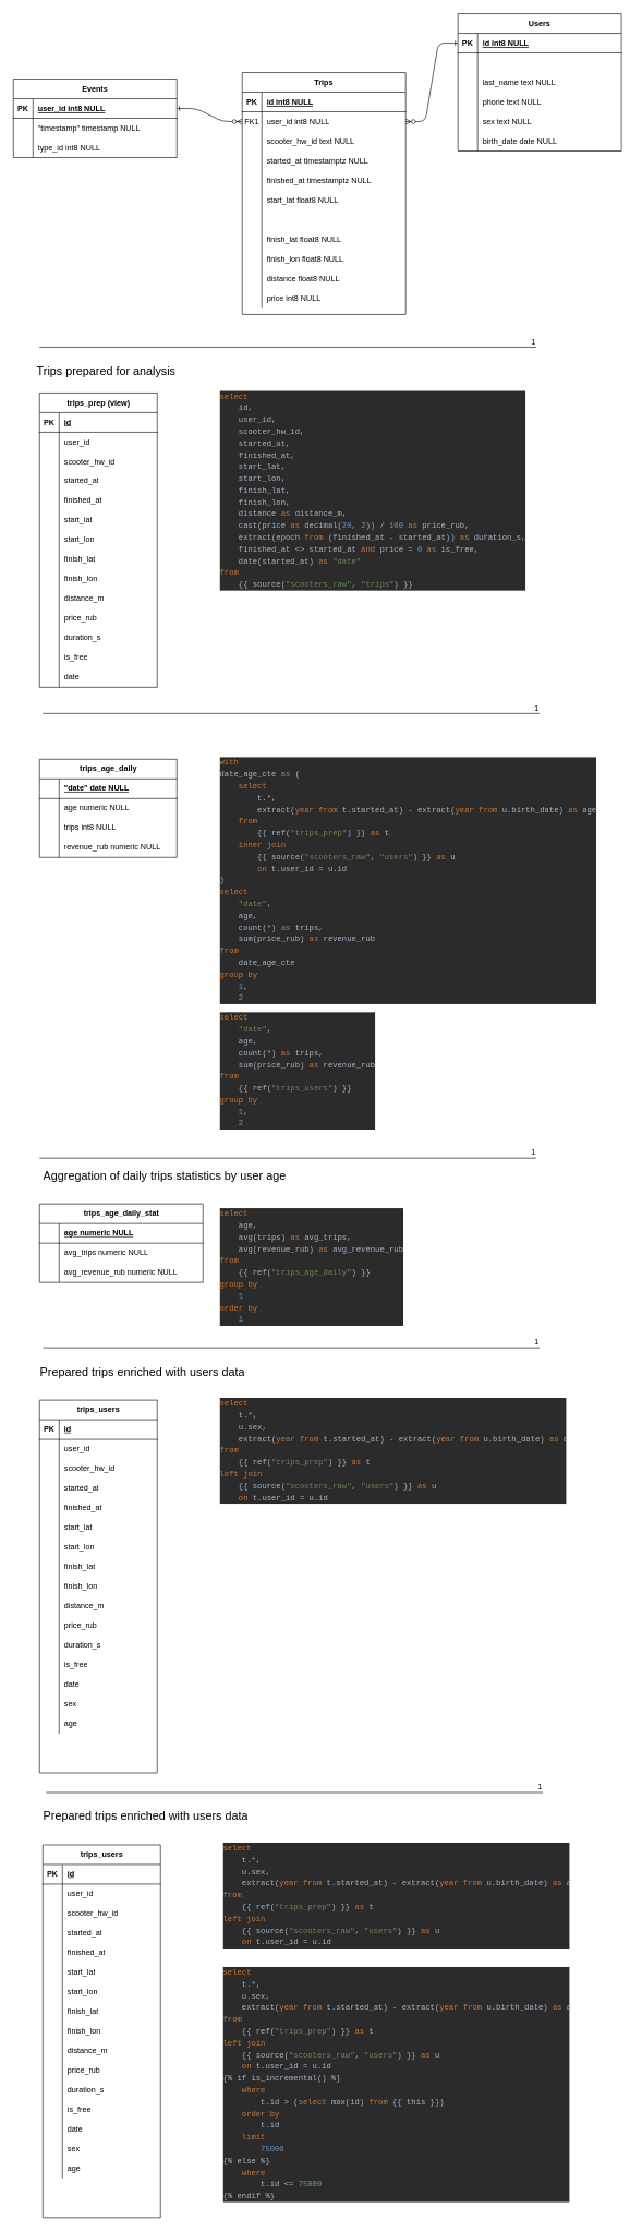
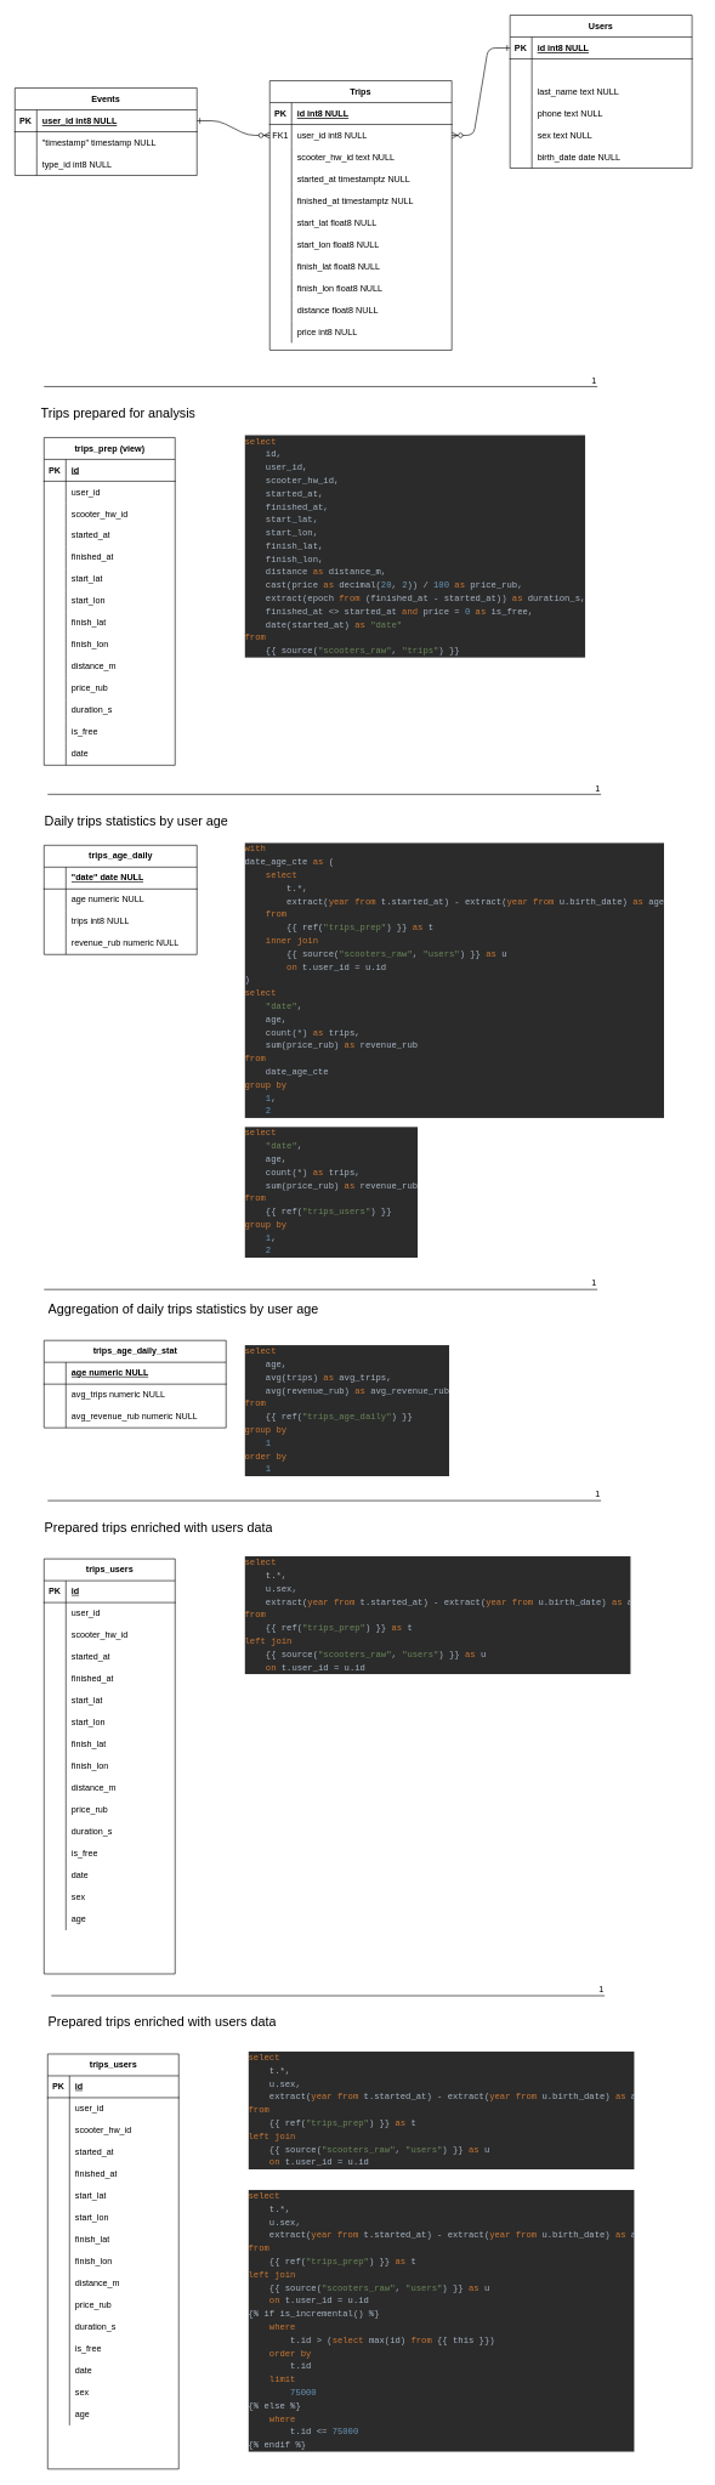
+ <mxCell id="24" value="start_lon float8 NULL" style="shape=partialRectangle;overflow=hidden;connectable=0;fillColor=none;top=0;left=0;bottom=0;right=0;align=left;spacingLeft=6;" vertex="1" parent="22"><mxGeometry x="30" width="220" height="30" as="geometry"><mxRectangle width="220" height="30" as="alternateBounds" /></mxGeometry></mxCell>
+ <mxCell id="115" value="&lt;font style=&quot;font-size: 18px;&quot;&gt;Daily trips statistics by user age&lt;/font&gt;" style="text;strokeColor=none;fillColor=none;spacingLeft=4;spacingRight=4;overflow=hidden;rotatable=0;points=[[0,0.5],[1,0.5]];portConstraint=eastwest;fontSize=12;whiteSpace=wrap;html=1;" vertex="1" parent="1"><mxGeometry x="55" y="1110" width="275" height="30" as="geometry" /></mxCell>
